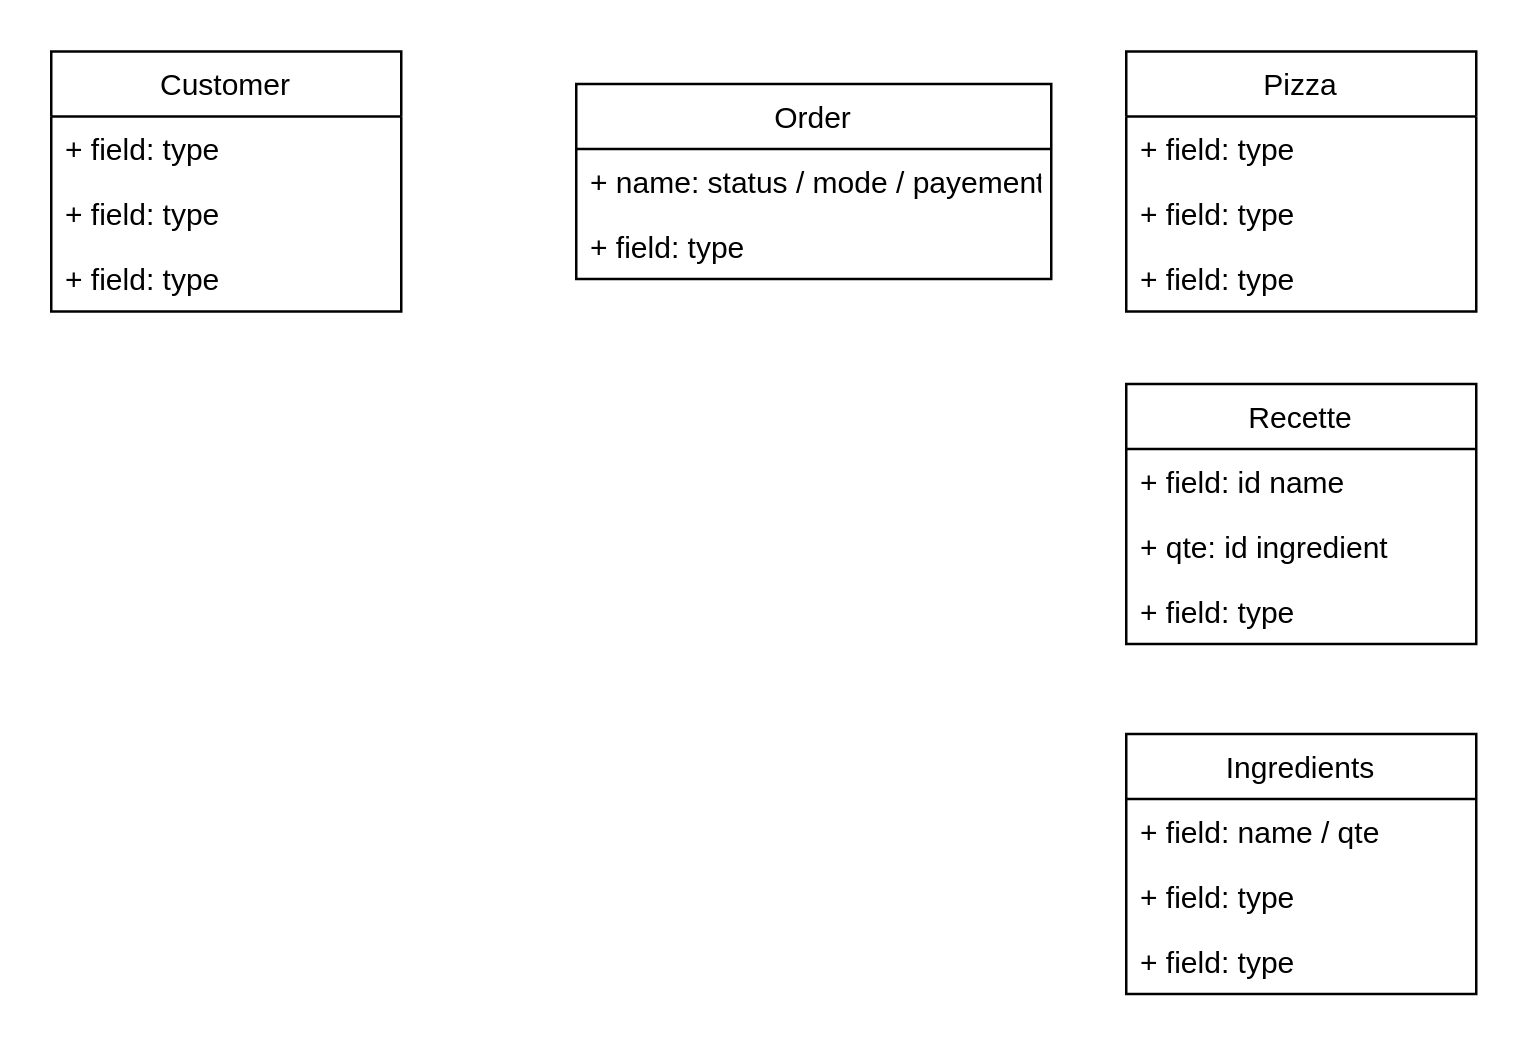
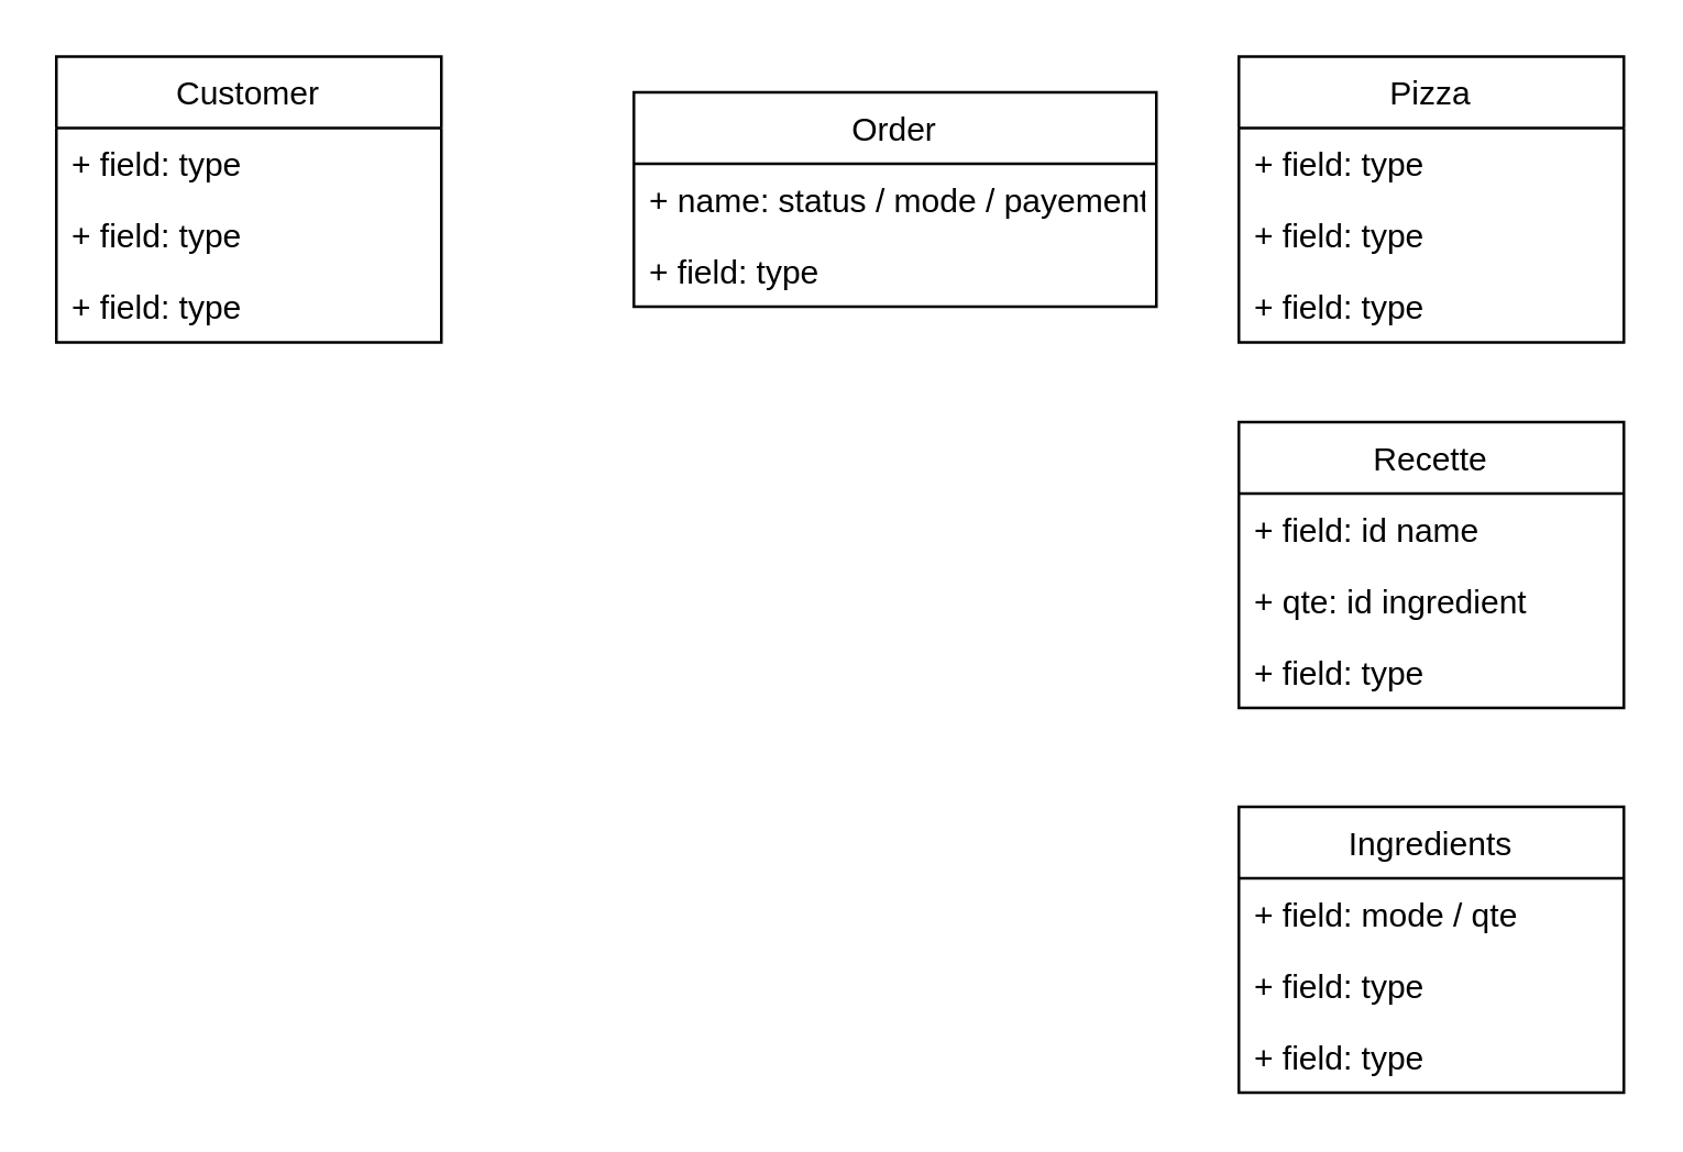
- <mxCell id="14" value="+ field: name / qte " style="text;strokeColor=none;fillColor=none;align=left;verticalAlign=top;spacingLeft=4;spacingRight=4;overflow=hidden;rotatable=0;points=[[0,0.5],[1,0.5]];portConstraint=eastwest;" parent="13" vertex="1"><mxGeometry y="26" width="140" height="26" as="geometry" /></mxCell>
+ <mxCell id="14" value="+ field: mode / qte " style="text;strokeColor=none;fillColor=none;align=left;verticalAlign=top;spacingLeft=4;spacingRight=4;overflow=hidden;rotatable=0;points=[[0,0.5],[1,0.5]];portConstraint=eastwest;" parent="13" vertex="1"><mxGeometry y="26" width="140" height="26" as="geometry" /></mxCell>
